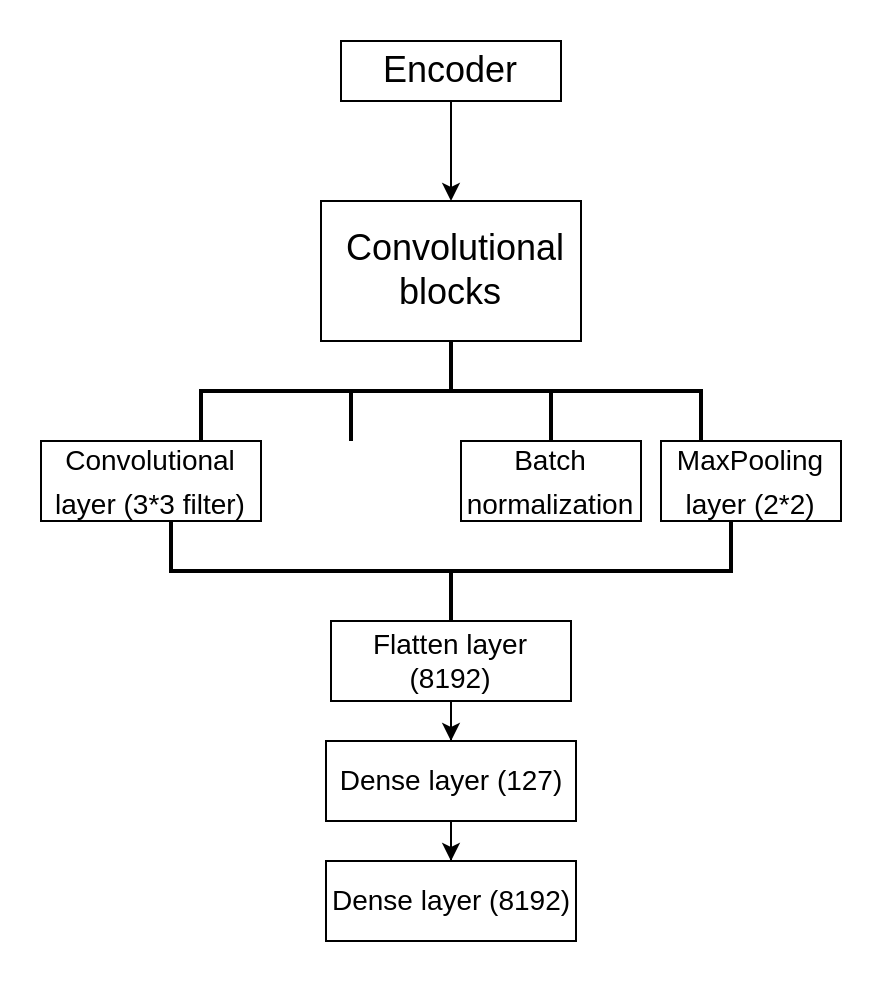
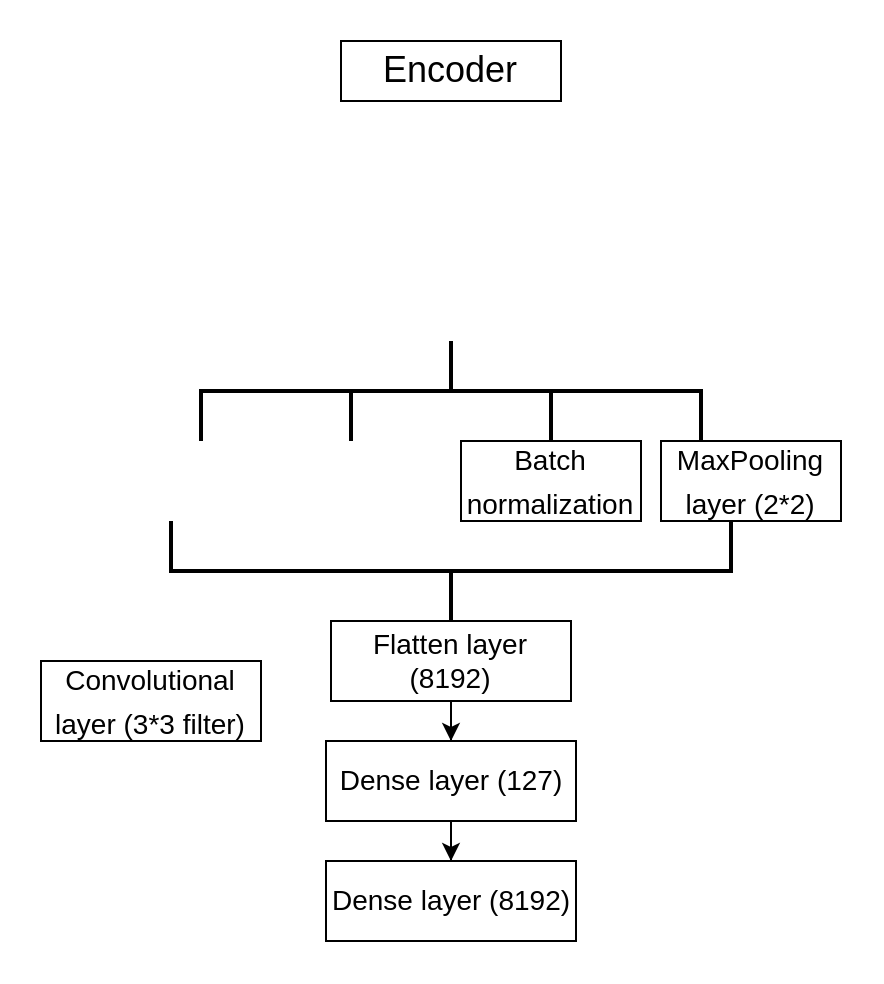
- <mxCell id="2" value="" style="edgeStyle=orthogonalEdgeStyle;rounded=0;orthogonalLoop=1;jettySize=auto;html=1;fontSize=14;" edge="1" parent="1" source="3" target="4"><mxGeometry relative="1" as="geometry" /></mxCell>
- <mxCell id="4" value="&amp;nbsp;Convolutional blocks" style="rounded=0;whiteSpace=wrap;html=1;fontSize=18;" vertex="1" parent="1"><mxGeometry x="160" y="100" width="130" height="70" as="geometry" /></mxCell>
- <mxCell id="7" value="&lt;font style=&quot;font-size: 14px;&quot;&gt;Convolutional layer (3*3 filter)&lt;/font&gt;" style="rounded=0;whiteSpace=wrap;html=1;fontSize=18;" vertex="1" parent="1"><mxGeometry x="20" y="220" width="110" height="40" as="geometry" /></mxCell>
+ <mxCell id="7" value="&lt;font style=&quot;font-size: 14px;&quot;&gt;Convolutional layer (3*3 filter)&lt;/font&gt;" style="rounded=0;whiteSpace=wrap;html=1;fontSize=18;" vertex="1" parent="1"><mxGeometry x="20" y="330" width="110" height="40" as="geometry" /></mxCell>
